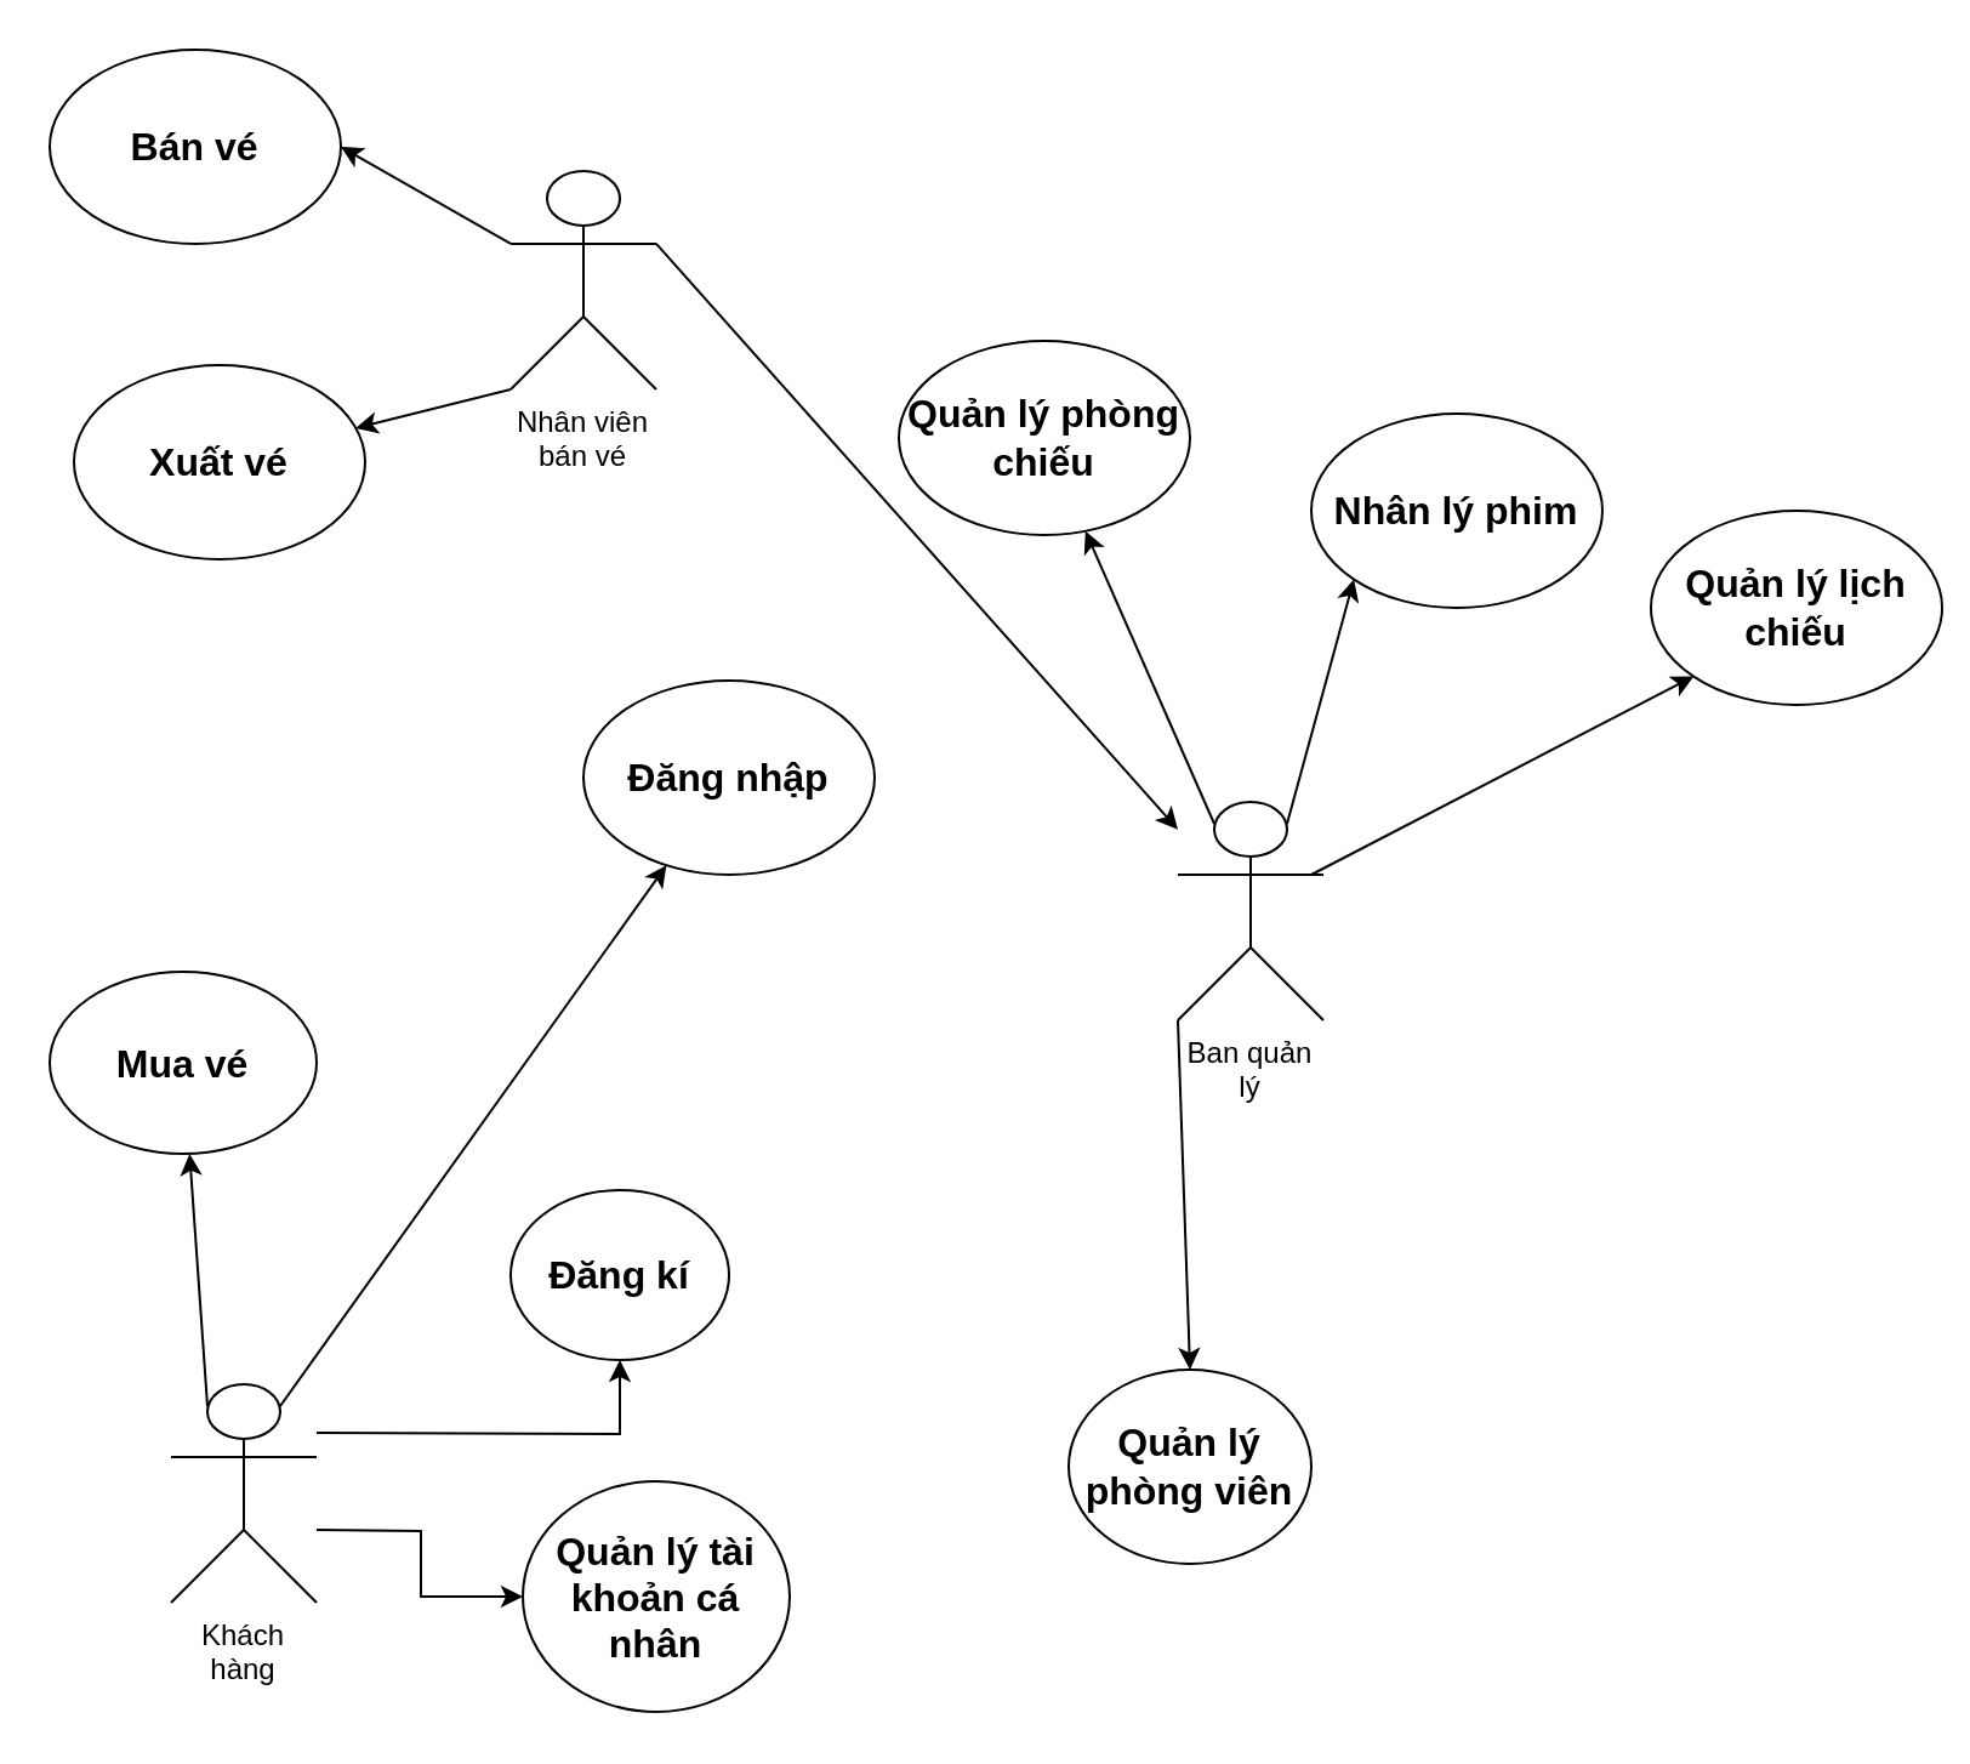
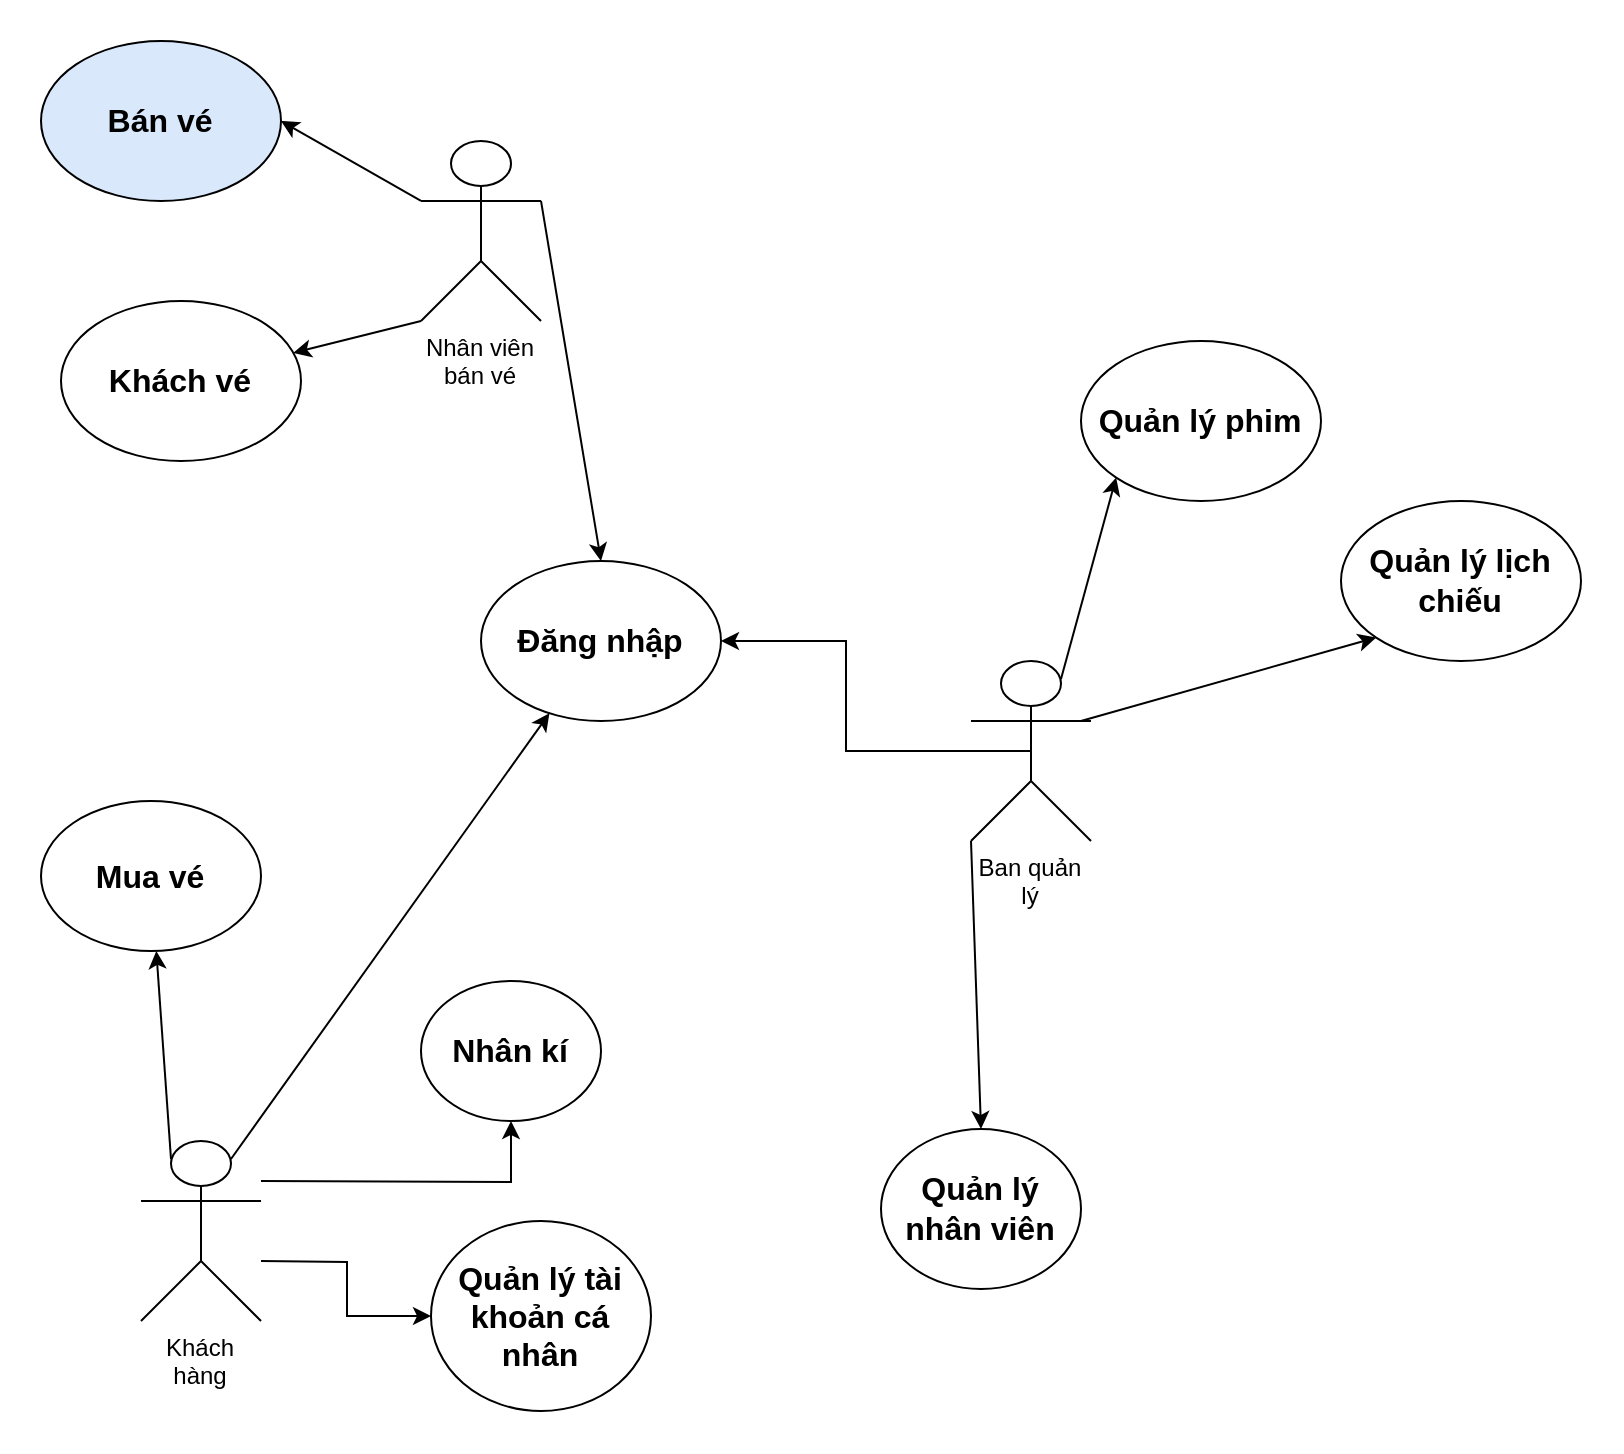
- <mxCell id="17" value="&lt;b&gt;Bán vé&lt;/b&gt;" style="ellipse;whiteSpace=wrap;html=1;fontSize=16;" parent="1" vertex="1"><mxGeometry x="20" y="20" width="120" height="80" as="geometry" /></mxCell>
+ <mxCell id="17" value="&lt;b&gt;Bán vé&lt;/b&gt;" style="ellipse;whiteSpace=wrap;html=1;fontSize=16;fillColor=#dae8fc;" parent="1" vertex="1"><mxGeometry x="20" y="20" width="120" height="80" as="geometry" /></mxCell>
- <mxCell id="16" value="&lt;b&gt;Quản lý phòng chiếu&lt;/b&gt;" style="ellipse;whiteSpace=wrap;html=1;fontSize=16;" parent="1" vertex="1"><mxGeometry x="370" y="140" width="120" height="80" as="geometry" /></mxCell>
- <mxCell id="18" value="&lt;font style=&quot;font-size: 16px&quot;&gt;&lt;b&gt;Xuất vé&lt;/b&gt;&lt;/font&gt;" style="ellipse;whiteSpace=wrap;html=1;" vertex="1" parent="1"><mxGeometry x="30" y="150" width="120" height="80" as="geometry" /></mxCell>
+ <mxCell id="18" value="&lt;font style=&quot;font-size: 16px&quot;&gt;&lt;b&gt;Khách vé&lt;/b&gt;&lt;/font&gt;" style="ellipse;whiteSpace=wrap;html=1;" vertex="1" parent="1"><mxGeometry x="30" y="150" width="120" height="80" as="geometry" /></mxCell>
- <mxCell id="12" value="&lt;b&gt;Nhân lý phim&lt;/b&gt;" style="ellipse;whiteSpace=wrap;html=1;fontSize=16;" parent="1" vertex="1"><mxGeometry x="540" y="170" width="120" height="80" as="geometry" /></mxCell>
+ <mxCell id="12" value="&lt;b&gt;Quản lý phim&lt;/b&gt;" style="ellipse;whiteSpace=wrap;html=1;fontSize=16;" parent="1" vertex="1"><mxGeometry x="540" y="170" width="120" height="80" as="geometry" /></mxCell>
- <mxCell id="22" value="" style="endArrow=classic;html=1;exitX=1;exitY=0.333;exitDx=0;exitDy=0;exitPerimeter=0;" edge="1" parent="1" source="2" target="7"><mxGeometry width="50" height="50" relative="1" as="geometry"><mxPoint x="270" y="140" as="sourcePoint" /><mxPoint x="70" y="730" as="targetPoint" /></mxGeometry></mxCell>
+ <mxCell id="22" value="" style="endArrow=classic;html=1;entryX=0.5;entryY=0;entryDx=0;entryDy=0;exitX=1;exitY=0.333;exitDx=0;exitDy=0;exitPerimeter=0;" edge="1" parent="1" source="2" target="8"><mxGeometry width="50" height="50" relative="1" as="geometry"><mxPoint x="270" y="140" as="sourcePoint" /><mxPoint x="70" y="730" as="targetPoint" /></mxGeometry></mxCell>
- <mxCell id="13" value="&lt;b&gt;Quản lý lịch chiếu&lt;/b&gt;" style="ellipse;whiteSpace=wrap;html=1;fontSize=16;" parent="1" vertex="1"><mxGeometry x="680" y="210" width="120" height="80" as="geometry" /></mxCell>
+ <mxCell id="13" value="&lt;b&gt;Quản lý lịch chiếu&lt;/b&gt;" style="ellipse;whiteSpace=wrap;html=1;fontSize=16;" parent="1" vertex="1"><mxGeometry x="670" y="250" width="120" height="80" as="geometry" /></mxCell>
- <mxCell id="23" value="" style="endArrow=classic;html=1;exitX=0.25;exitY=0.1;exitDx=0;exitDy=0;exitPerimeter=0;" edge="1" parent="1" source="7" target="16"><mxGeometry width="50" height="50" relative="1" as="geometry"><mxPoint x="490" y="330" as="sourcePoint" /><mxPoint x="70" y="730" as="targetPoint" /></mxGeometry></mxCell>
+ <mxCell id="6" style="edgeStyle=orthogonalEdgeStyle;rounded=0;orthogonalLoop=1;jettySize=auto;html=1;exitX=0.5;exitY=0.5;exitDx=0;exitDy=0;exitPerimeter=0;" parent="1" source="7" target="8" edge="1"><mxGeometry relative="1" as="geometry" /></mxCell>
- <mxCell id="9" value="&lt;span style=&quot;font-size: 16px&quot;&gt;&lt;b&gt;Đăng kí&lt;/b&gt;&lt;/span&gt;" style="ellipse;whiteSpace=wrap;html=1;" parent="1" vertex="1"><mxGeometry x="210" y="490" width="90" height="70" as="geometry" /></mxCell>
+ <mxCell id="9" value="&lt;span style=&quot;font-size: 16px&quot;&gt;&lt;b&gt;Nhân kí&lt;/b&gt;&lt;/span&gt;" style="ellipse;whiteSpace=wrap;html=1;" parent="1" vertex="1"><mxGeometry x="210" y="490" width="90" height="70" as="geometry" /></mxCell>
- <mxCell id="14" value="&lt;b&gt;Quản lý phòng viên&lt;/b&gt;" style="ellipse;whiteSpace=wrap;html=1;fontSize=16;" parent="1" vertex="1"><mxGeometry x="440" y="564" width="100" height="80" as="geometry" /></mxCell>
+ <mxCell id="14" value="&lt;b&gt;Quản lý nhân viên&lt;/b&gt;" style="ellipse;whiteSpace=wrap;html=1;fontSize=16;" parent="1" vertex="1"><mxGeometry x="440" y="564" width="100" height="80" as="geometry" /></mxCell>
